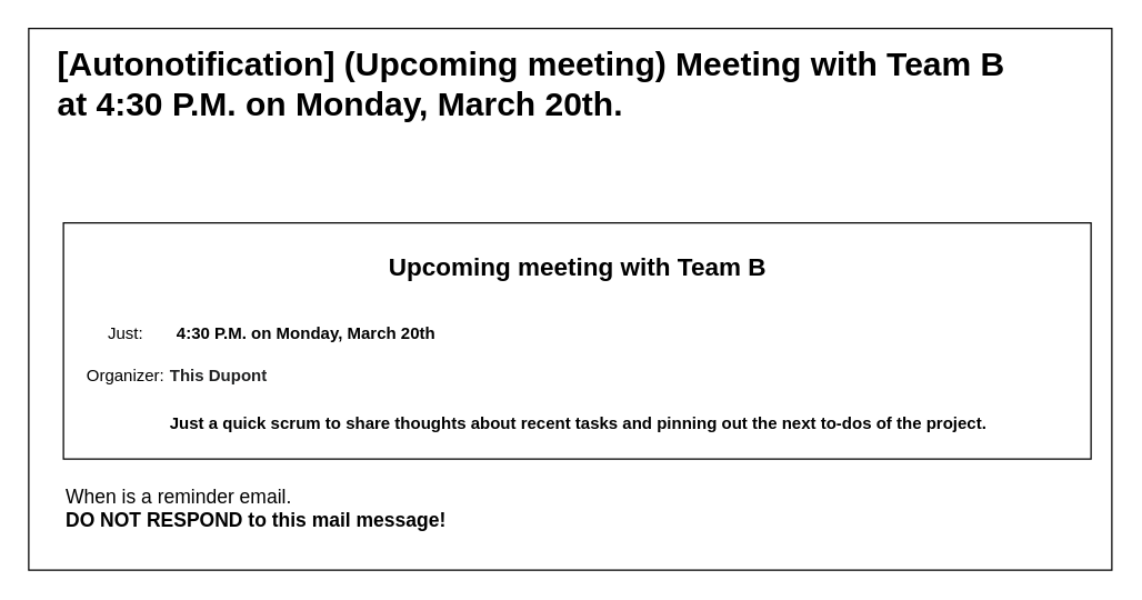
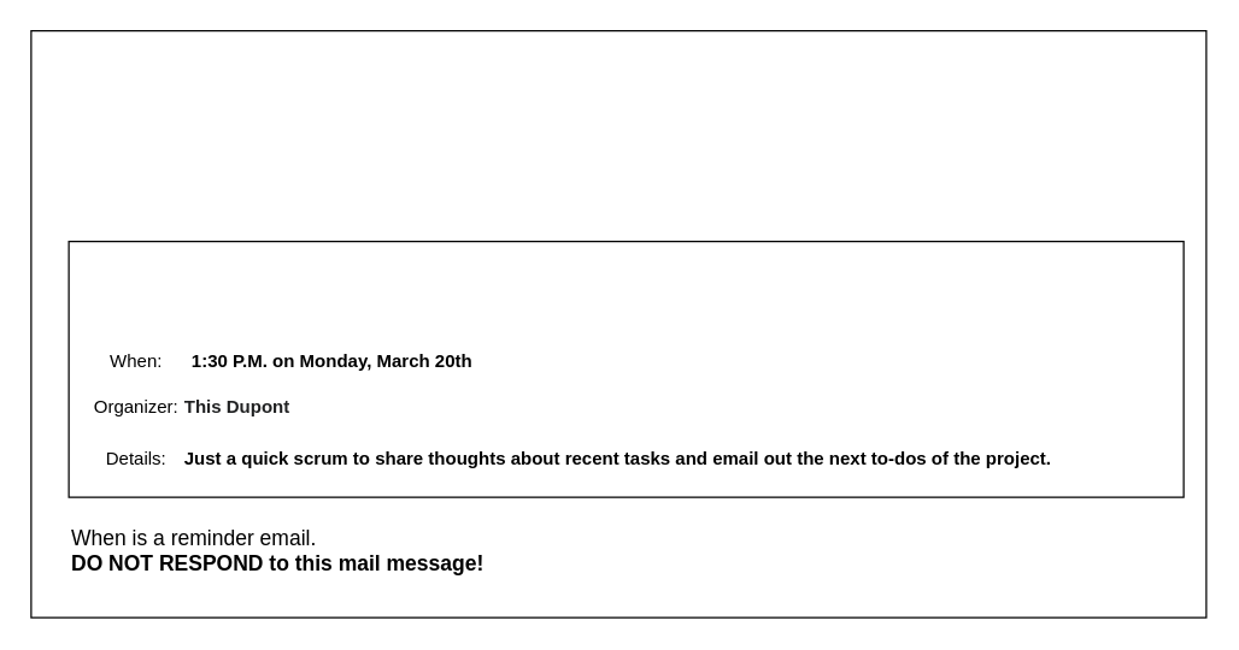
- <mxCell id="5" value="[Autonotification] (Upcoming meeting) Meeting with Team B&lt;br&gt;at 4:30 P.M. on Monday, March 20th." style="text;strokeColor=none;fillColor=none;html=1;fontSize=24;fontStyle=1;verticalAlign=middle;align=left;" vertex="1" parent="2"><mxGeometry x="19" y="20" width="750" height="40" as="geometry" /></mxCell>
- <mxCell id="9" value="&lt;span style=&quot;font-size: 18px;&quot;&gt;Upcoming meeting with Team B&lt;/span&gt;" style="text;strokeColor=none;fillColor=none;html=1;fontSize=24;fontStyle=1;verticalAlign=middle;align=center;" vertex="1" parent="7"><mxGeometry x="15" y="10" width="710" height="40" as="geometry" /></mxCell>
- <mxCell id="10" value="Just:" style="text;html=1;strokeColor=none;fillColor=none;align=center;verticalAlign=middle;whiteSpace=wrap;rounded=0;" vertex="1" parent="7"><mxGeometry x="15" y="60" width="60" height="40" as="geometry" /></mxCell>
+ <mxCell id="10" value="When:" style="text;html=1;strokeColor=none;fillColor=none;align=center;verticalAlign=middle;whiteSpace=wrap;rounded=0;" vertex="1" parent="7"><mxGeometry x="15" y="60" width="60" height="40" as="geometry" /></mxCell>
- <mxCell id="13" value="&lt;b&gt;4:30 P.M. on Monday, March 20th&lt;/b&gt;" style="text;html=1;strokeColor=none;fillColor=none;align=center;verticalAlign=middle;whiteSpace=wrap;rounded=0;" vertex="1" parent="7"><mxGeometry x="75" y="65" width="200" height="30" as="geometry" /></mxCell>
+ <mxCell id="13" value="&lt;b&gt;1:30 P.M. on Monday, March 20th&lt;/b&gt;" style="text;html=1;strokeColor=none;fillColor=none;align=center;verticalAlign=middle;whiteSpace=wrap;rounded=0;" vertex="1" parent="7"><mxGeometry x="75" y="65" width="200" height="30" as="geometry" /></mxCell>
+ <mxCell id="12" value="Details:" style="text;html=1;strokeColor=none;fillColor=none;align=center;verticalAlign=middle;whiteSpace=wrap;rounded=0;" vertex="1" parent="7"><mxGeometry x="15" y="130" width="60" height="30" as="geometry" /></mxCell>
- <mxCell id="15" value="&lt;b&gt;Just a quick scrum to share thoughts about recent tasks and pinning out the next to-dos of the project.&amp;nbsp;&lt;/b&gt;" style="text;html=1;strokeColor=none;fillColor=none;align=left;verticalAlign=middle;whiteSpace=wrap;rounded=0;" vertex="1" parent="7"><mxGeometry x="75" y="130" width="605" height="30" as="geometry" /></mxCell>
+ <mxCell id="15" value="&lt;b&gt;Just a quick scrum to share thoughts about recent tasks and email out the next to-dos of the project.&amp;nbsp;&lt;/b&gt;" style="text;html=1;strokeColor=none;fillColor=none;align=left;verticalAlign=middle;whiteSpace=wrap;rounded=0;" vertex="1" parent="7"><mxGeometry x="75" y="130" width="605" height="30" as="geometry" /></mxCell>
